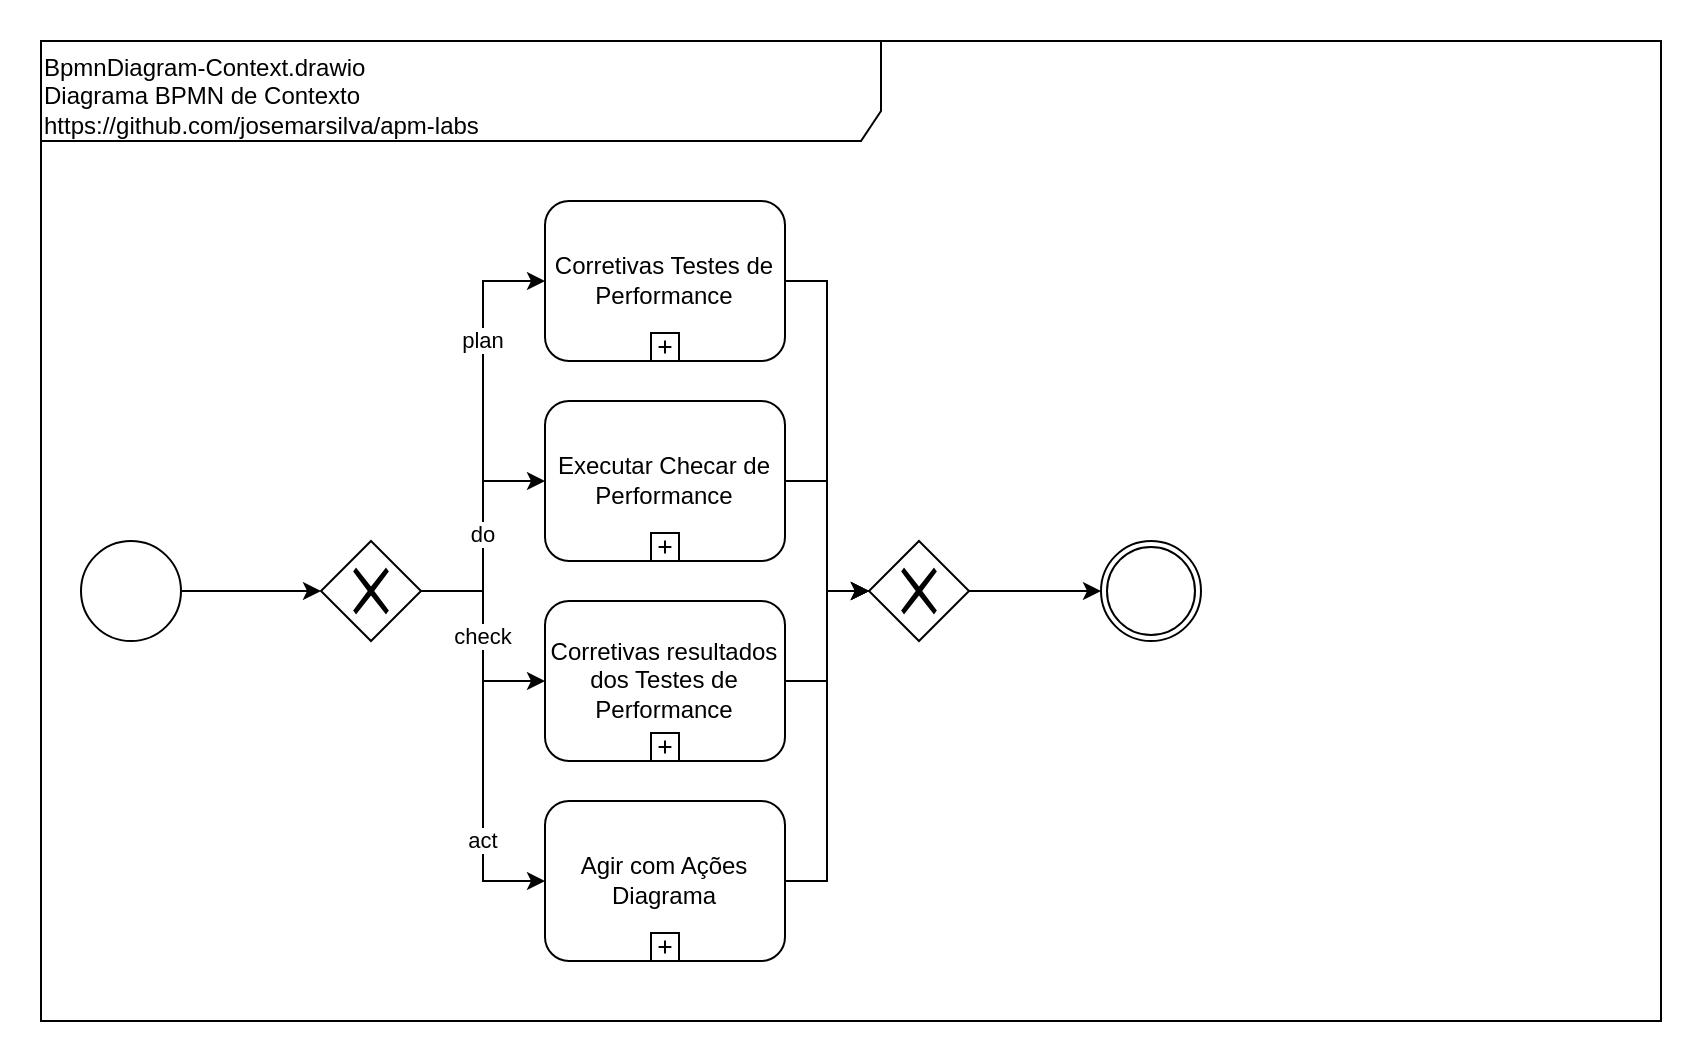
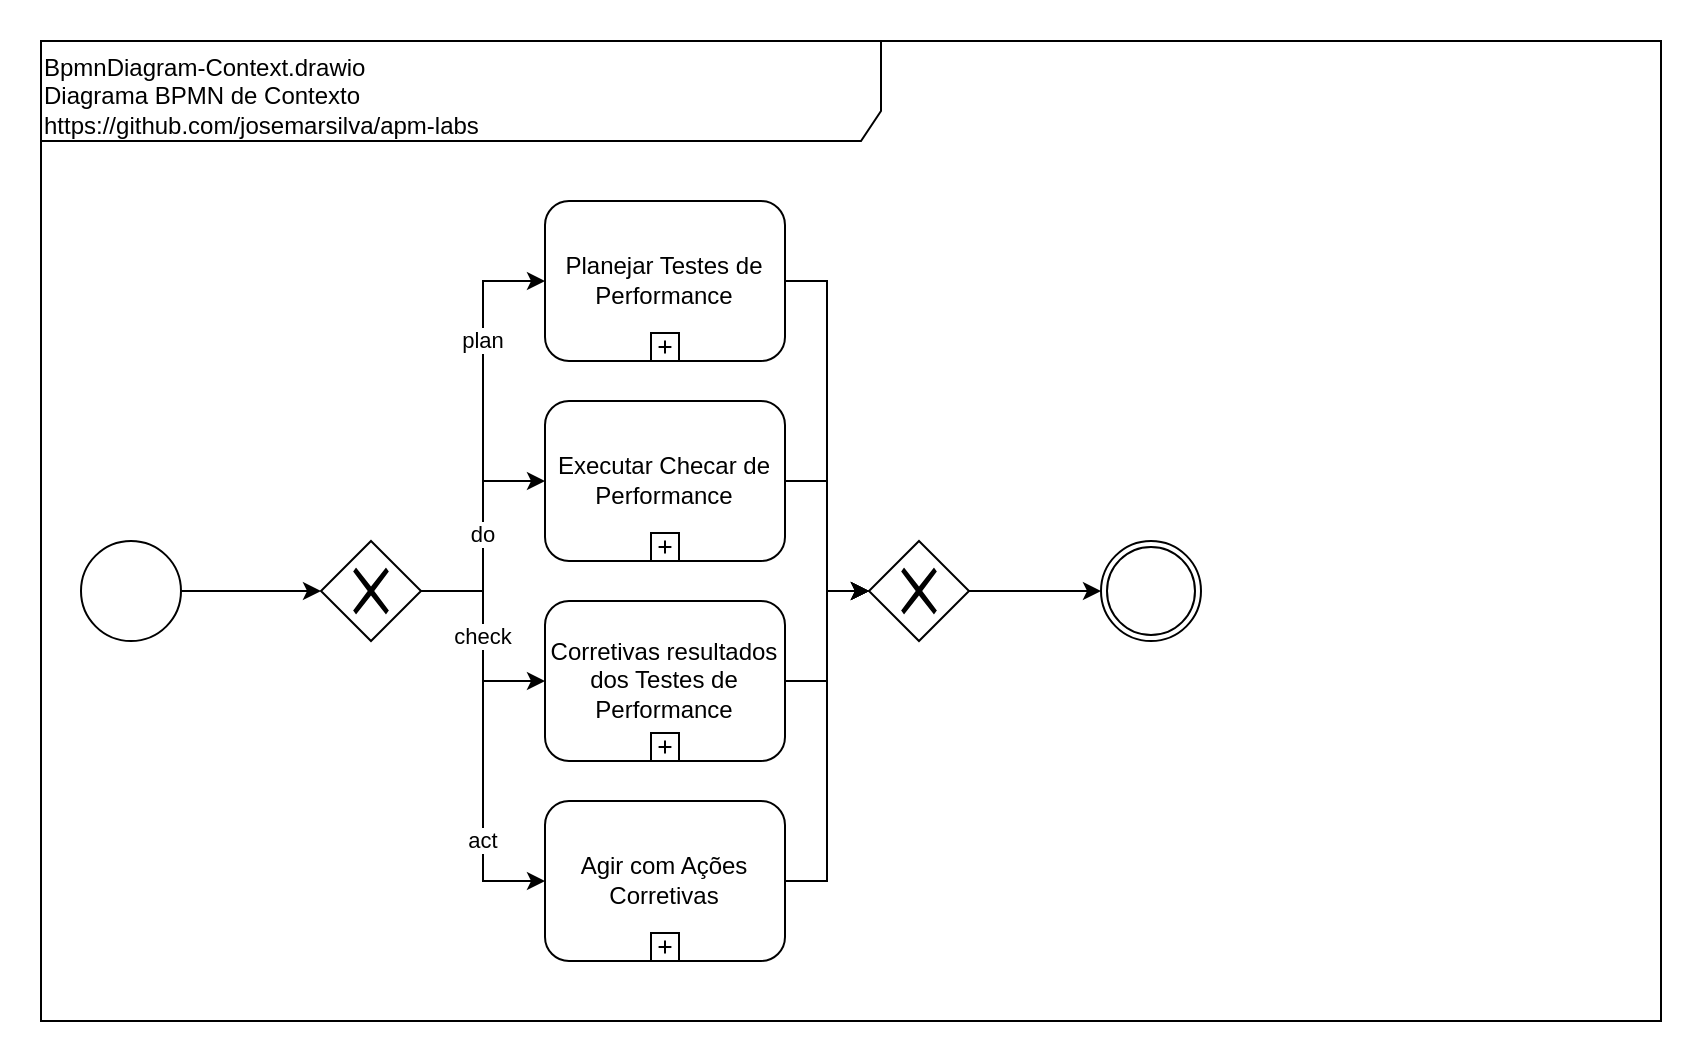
- <mxCell id="19" value="Corretivas Testes de Performance" style="html=1;whiteSpace=wrap;rounded=1;dropTarget=0;align=center;" parent="1" vertex="1"><mxGeometry x="272" y="100" width="120" height="80" as="geometry" /></mxCell>
+ <mxCell id="19" value="Planejar Testes de Performance" style="html=1;whiteSpace=wrap;rounded=1;dropTarget=0;align=center;" parent="1" vertex="1"><mxGeometry x="272" y="100" width="120" height="80" as="geometry" /></mxCell>
- <mxCell id="21" value="Agir com Ações Diagrama" style="html=1;whiteSpace=wrap;rounded=1;dropTarget=0;align=center;" parent="1" vertex="1"><mxGeometry x="272" y="400" width="120" height="80" as="geometry" /></mxCell>
+ <mxCell id="21" value="Agir com Ações Corretivas" style="html=1;whiteSpace=wrap;rounded=1;dropTarget=0;align=center;" parent="1" vertex="1"><mxGeometry x="272" y="400" width="120" height="80" as="geometry" /></mxCell>
